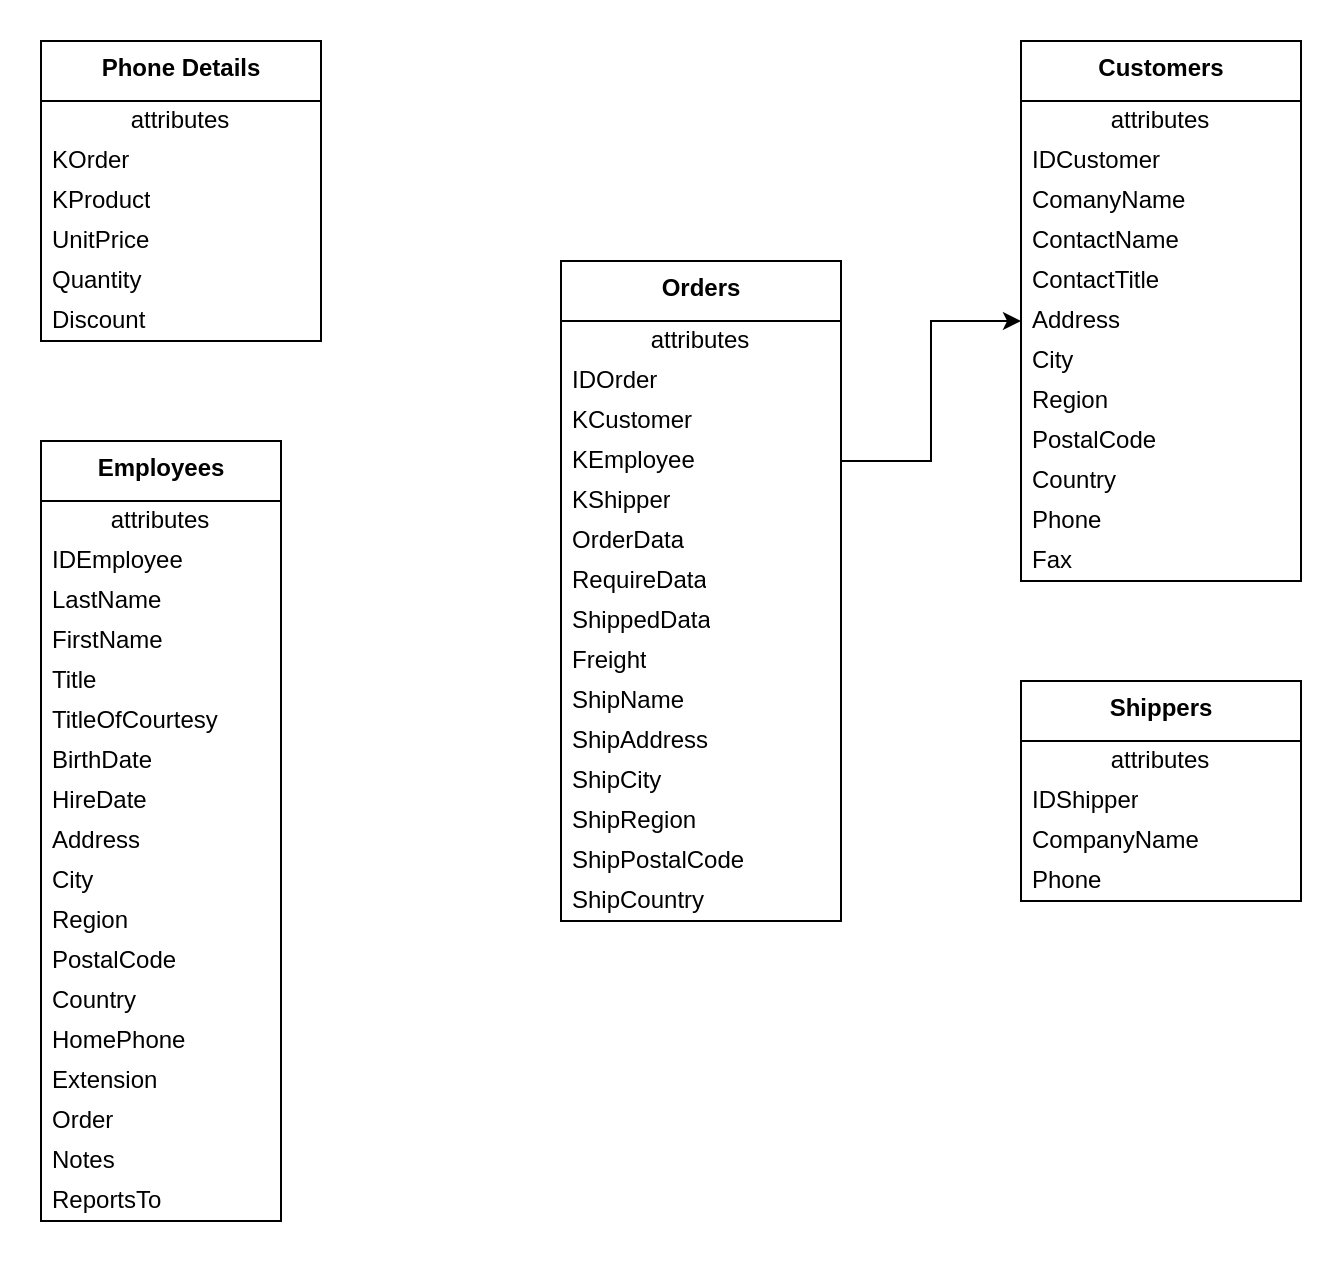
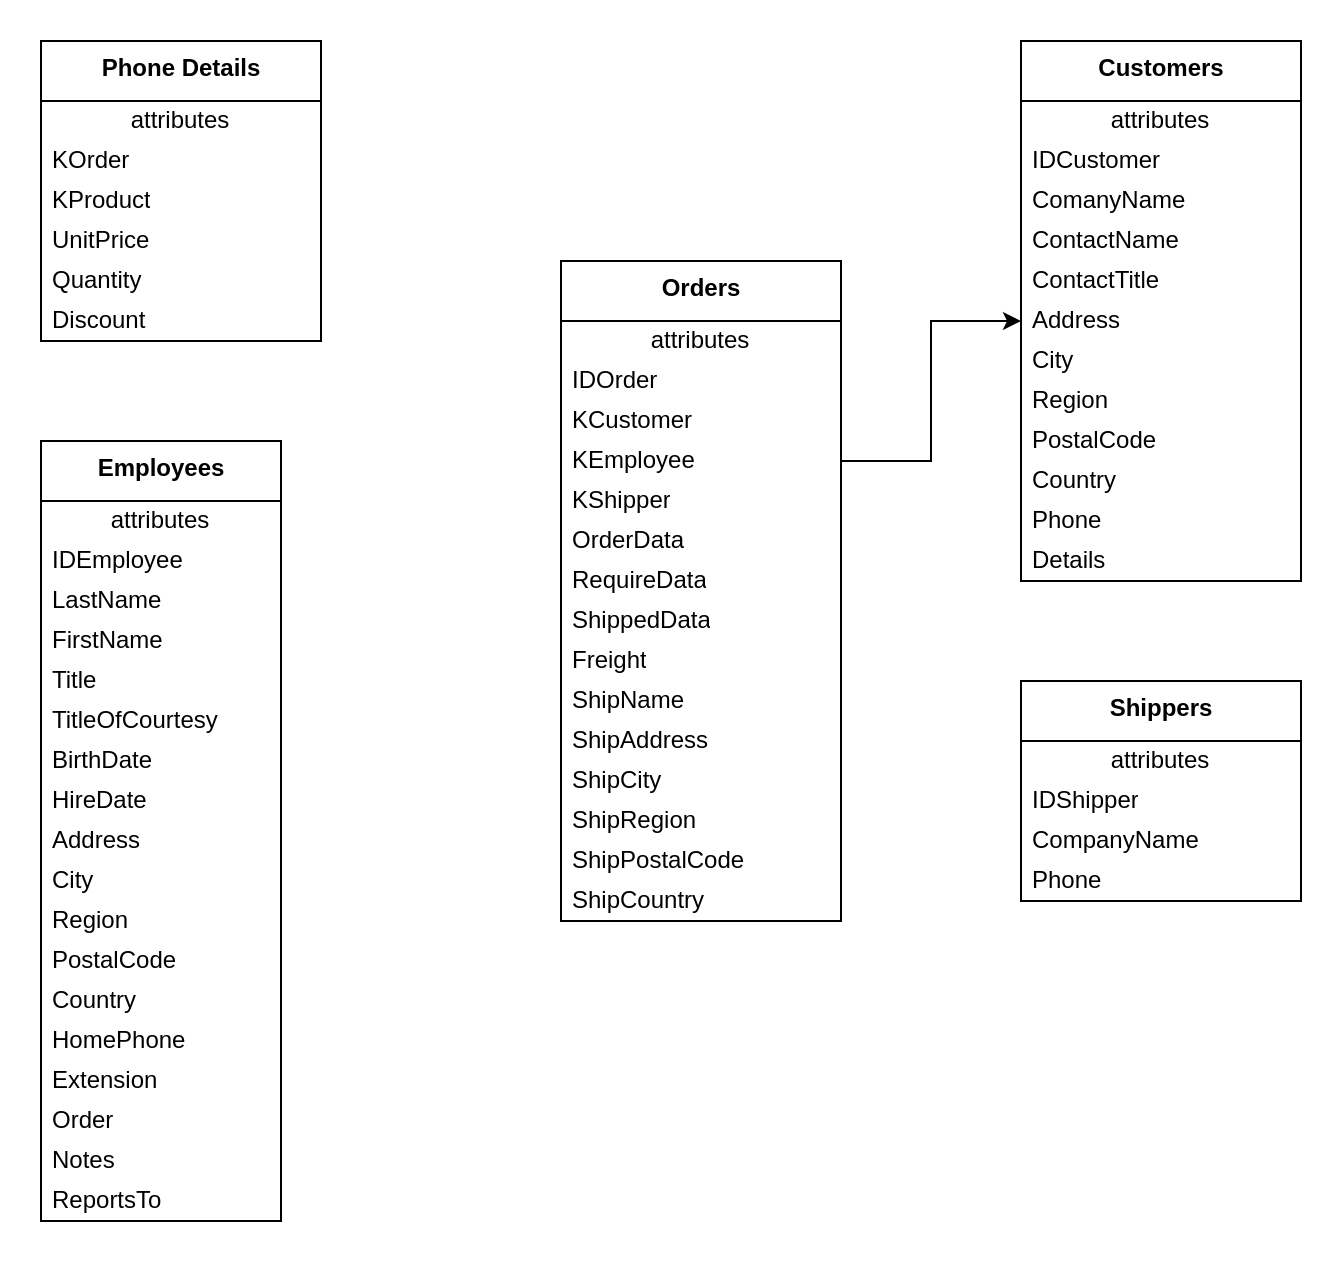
- <mxCell id="56" value="Fax" style="text;html=1;strokeColor=none;fillColor=none;align=left;verticalAlign=middle;spacingLeft=4;spacingRight=4;overflow=hidden;rotatable=0;points=[[0,0.5],[1,0.5]];portConstraint=eastwest;" vertex="1" parent="44"><mxGeometry y="250" width="140" height="20" as="geometry" /></mxCell>
+ <mxCell id="56" value="Details" style="text;html=1;strokeColor=none;fillColor=none;align=left;verticalAlign=middle;spacingLeft=4;spacingRight=4;overflow=hidden;rotatable=0;points=[[0,0.5],[1,0.5]];portConstraint=eastwest;" vertex="1" parent="44"><mxGeometry y="250" width="140" height="20" as="geometry" /></mxCell>
